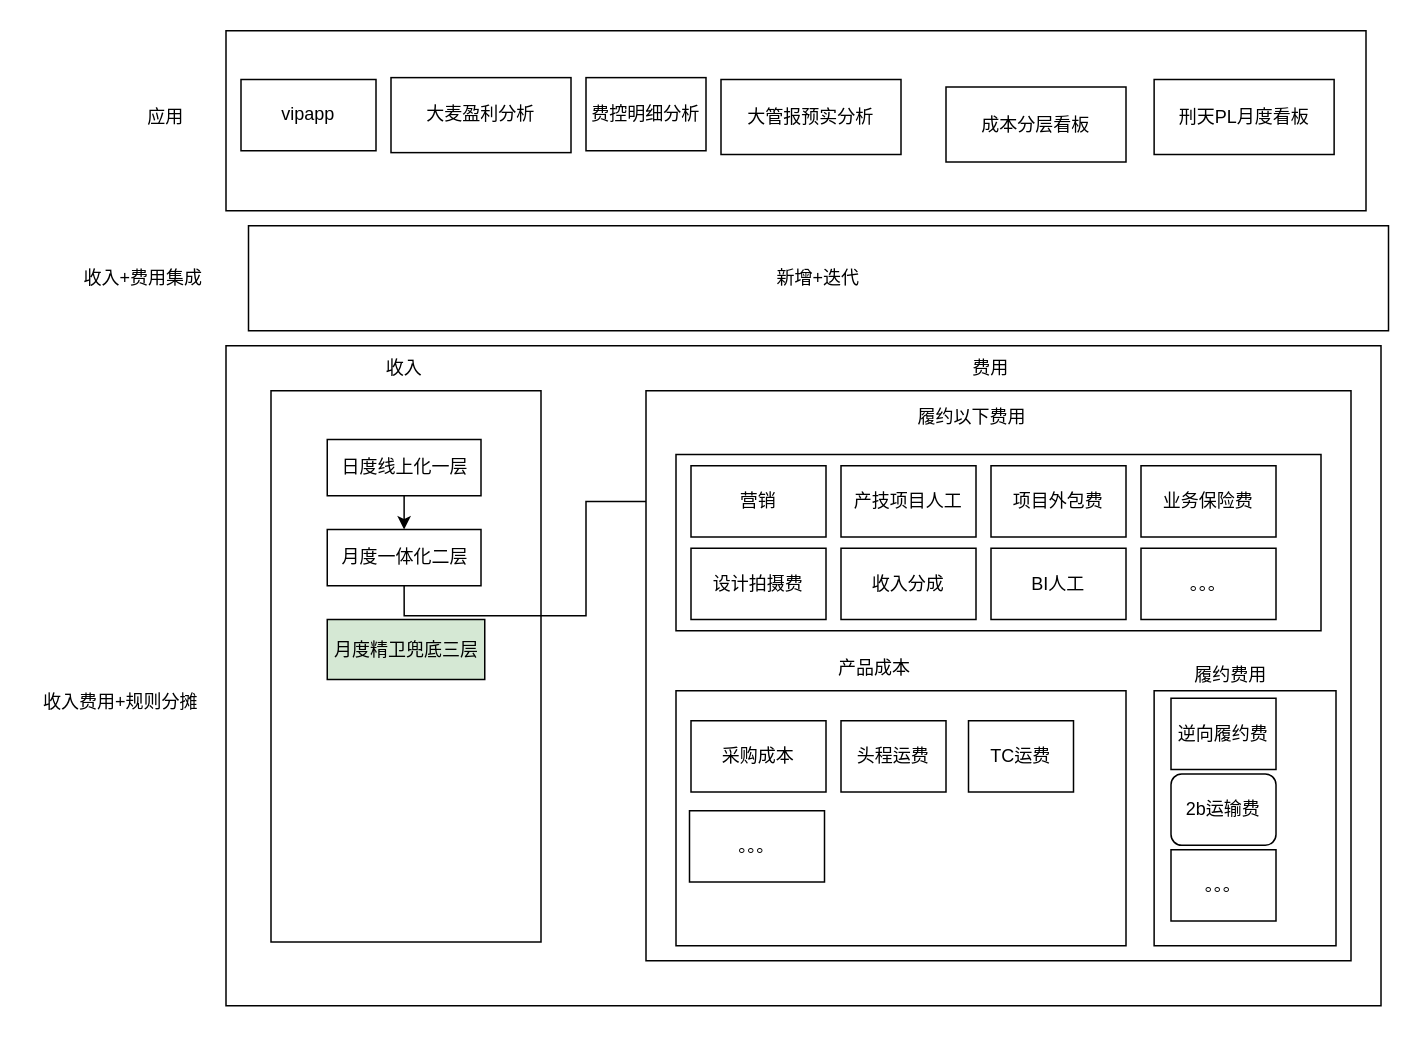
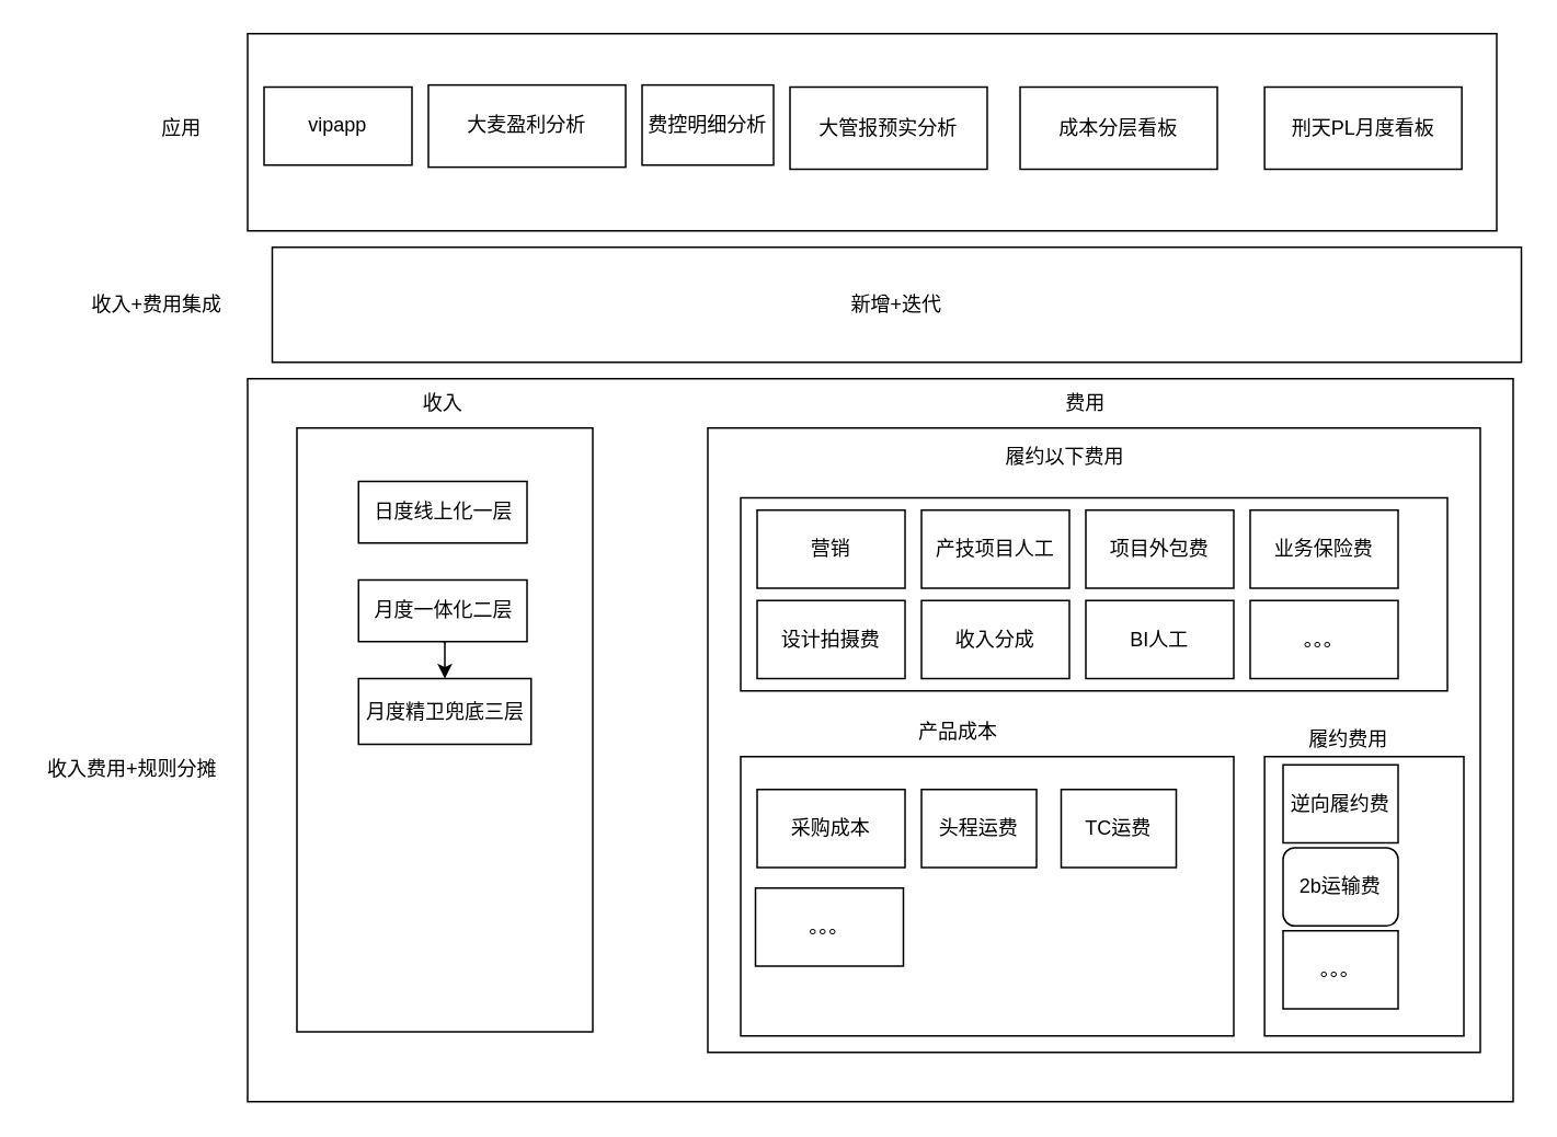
- <mxCell id="6" value="成本分层看板" style="rounded=0;whiteSpace=wrap;html=1;" vertex="1" parent="1"><mxGeometry x="630" y="57.5" width="120" height="50" as="geometry" /></mxCell>
+ <mxCell id="6" value="成本分层看板" style="rounded=0;whiteSpace=wrap;html=1;" vertex="1" parent="1"><mxGeometry x="620" y="52.5" width="120" height="50" as="geometry" /></mxCell>
- <mxCell id="16" style="edgeStyle=orthogonalEdgeStyle;rounded=0;orthogonalLoop=1;jettySize=auto;html=1;exitX=0.5;exitY=1;exitDx=0;exitDy=0;entryX=0.5;entryY=0;entryDx=0;entryDy=0;" edge="1" parent="1" source="17" target="19"><mxGeometry relative="1" as="geometry" /></mxCell>
- <mxCell id="18" style="edgeStyle=orthogonalEdgeStyle;rounded=0;orthogonalLoop=1;jettySize=auto;html=1;exitX=0.5;exitY=1;exitDx=0;exitDy=0;" edge="1" parent="1" source="19" target="27"><mxGeometry relative="1" as="geometry" /></mxCell>
+ <mxCell id="18" style="edgeStyle=orthogonalEdgeStyle;rounded=0;orthogonalLoop=1;jettySize=auto;html=1;exitX=0.5;exitY=1;exitDx=0;exitDy=0;entryX=0.5;entryY=0;entryDx=0;entryDy=0;" edge="1" parent="1" source="19" target="20"><mxGeometry relative="1" as="geometry" /></mxCell>
- <mxCell id="20" value="月度精卫兜底三层" style="rounded=0;whiteSpace=wrap;html=1;fillColor=#d5e8d4;" vertex="1" parent="1"><mxGeometry x="217.5" y="412.5" width="105" height="40" as="geometry" /></mxCell>
+ <mxCell id="20" value="月度精卫兜底三层" style="rounded=0;whiteSpace=wrap;html=1;" vertex="1" parent="1"><mxGeometry x="217.5" y="412.5" width="105" height="40" as="geometry" /></mxCell>
